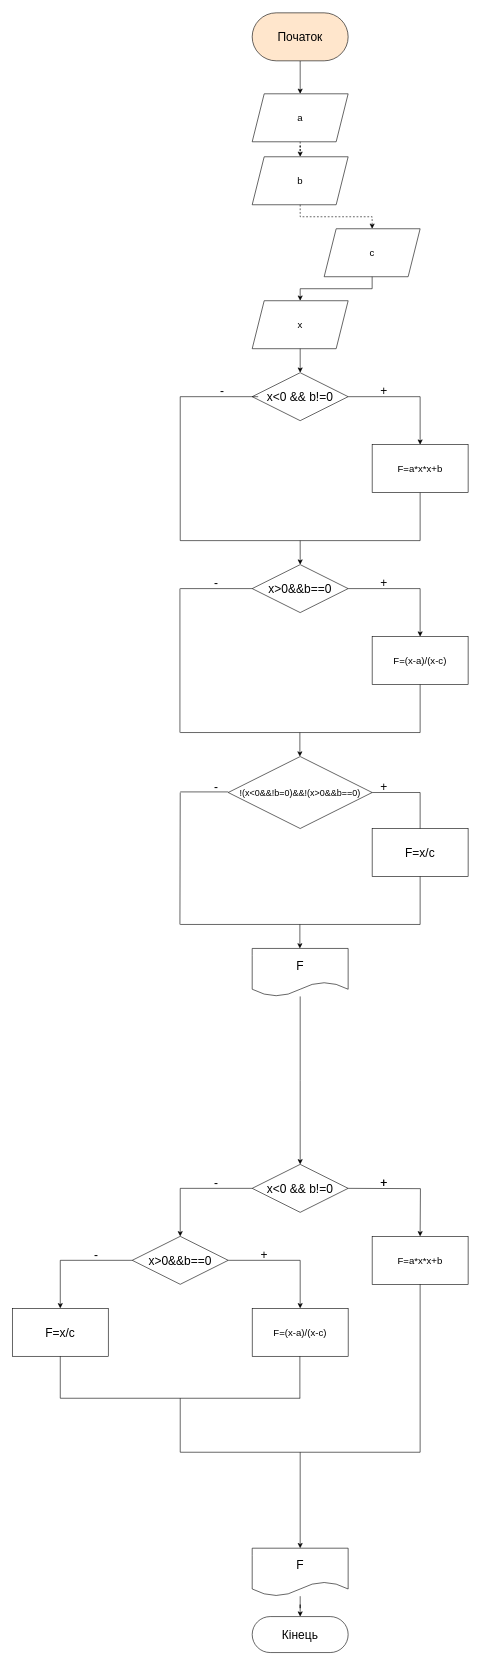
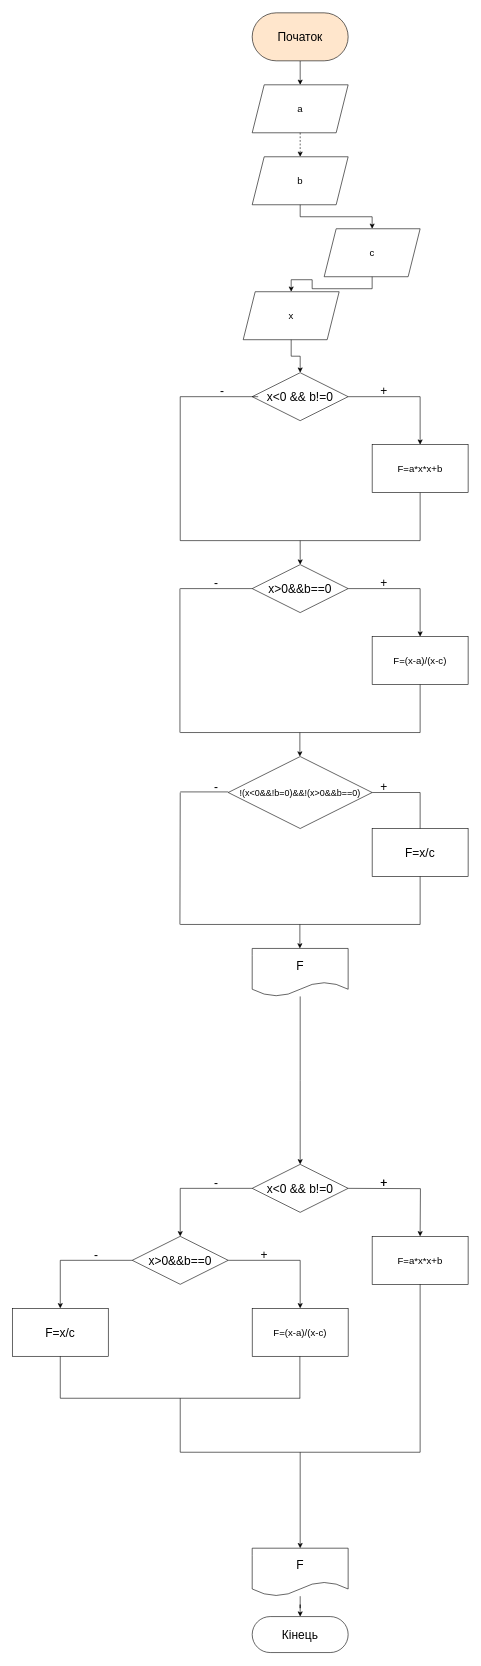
- <mxCell id="55" value="a" style="shape=parallelogram;perimeter=parallelogramPerimeter;whiteSpace=wrap;html=1;fixedSize=1;fillColor=none;fontFamily=Helvetica;fontSize=16;" vertex="1" parent="1"><mxGeometry x="420" y="155" width="160" height="80" as="geometry" /></mxCell>
+ <mxCell id="55" value="a" style="shape=parallelogram;perimeter=parallelogramPerimeter;whiteSpace=wrap;html=1;fixedSize=1;fillColor=none;fontFamily=Helvetica;fontSize=16;" vertex="1" parent="1"><mxGeometry x="420" y="140" width="160" height="80" as="geometry" /></mxCell>
- <mxCell id="56" value="" style="edgeStyle=orthogonalEdgeStyle;rounded=0;orthogonalLoop=1;jettySize=auto;html=1;dashed=1;" edge="1" parent="1" source="57" target="59"><mxGeometry relative="1" as="geometry" /></mxCell>
+ <mxCell id="56" value="" style="edgeStyle=orthogonalEdgeStyle;rounded=0;orthogonalLoop=1;jettySize=auto;html=1;" edge="1" parent="1" source="57" target="59"><mxGeometry relative="1" as="geometry" /></mxCell>
- <mxCell id="6" value="x" style="shape=parallelogram;perimeter=parallelogramPerimeter;whiteSpace=wrap;html=1;fixedSize=1;fillColor=none;fontFamily=Helvetica;fontSize=16;" parent="1" vertex="1"><mxGeometry x="420" y="500" width="160" height="80" as="geometry" /></mxCell>
+ <mxCell id="6" value="x" style="shape=parallelogram;perimeter=parallelogramPerimeter;whiteSpace=wrap;html=1;fixedSize=1;fillColor=none;fontFamily=Helvetica;fontSize=16;" parent="1" vertex="1"><mxGeometry x="405" y="485" width="160" height="80" as="geometry" /></mxCell>
